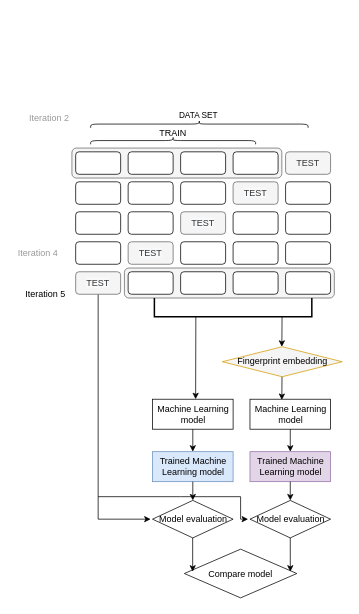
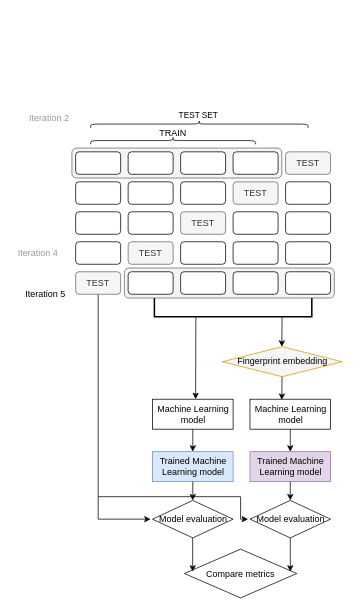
- <mxCell id="55" value="DATA SET" style="text;html=1;strokeColor=none;fillColor=none;align=center;verticalAlign=middle;whiteSpace=wrap;rounded=0;fontSize=11;fontColor=#000000;" parent="1" vertex="1"><mxGeometry x="233.5" y="139" width="60" height="30" as="geometry" /></mxCell>
+ <mxCell id="55" value="TEST SET" style="text;html=1;strokeColor=none;fillColor=none;align=center;verticalAlign=middle;whiteSpace=wrap;rounded=0;fontSize=11;fontColor=#000000;" parent="1" vertex="1"><mxGeometry x="233.5" y="139" width="60" height="30" as="geometry" /></mxCell>
- <mxCell id="48" value="&lt;font color=&quot;#000000&quot;&gt;Compare model&lt;/font&gt;" style="rhombus;whiteSpace=wrap;html=1;fontColor=#999999;" parent="1" vertex="1"><mxGeometry x="245" y="732" width="150" height="65" as="geometry" /></mxCell>
+ <mxCell id="48" value="&lt;font color=&quot;#000000&quot;&gt;Compare metrics&lt;/font&gt;" style="rhombus;whiteSpace=wrap;html=1;fontColor=#999999;" parent="1" vertex="1"><mxGeometry x="245" y="732" width="150" height="65" as="geometry" /></mxCell>
